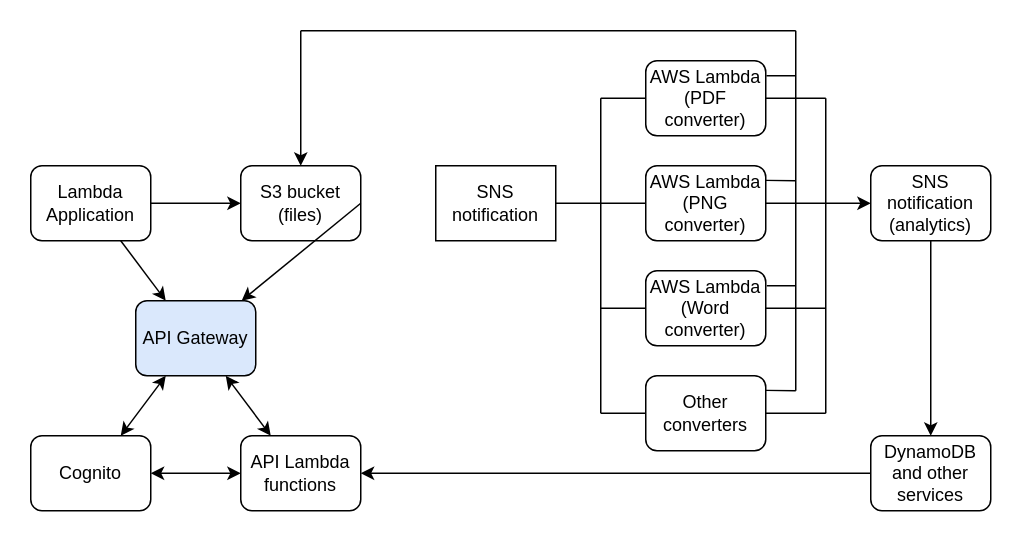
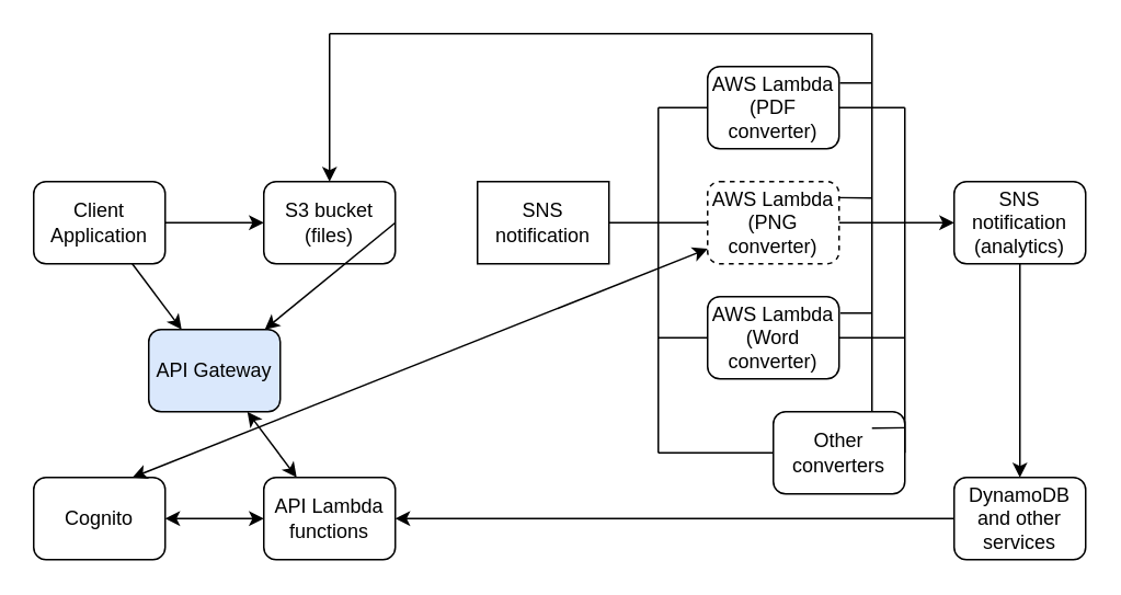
- <mxCell id="3" value="Lambda Application" style="rounded=1;whiteSpace=wrap;html=1;" vertex="1" parent="1"><mxGeometry x="20" y="110" width="80" height="50" as="geometry" /></mxCell>
+ <mxCell id="3" value="Client Application" style="rounded=1;whiteSpace=wrap;html=1;" vertex="1" parent="1"><mxGeometry x="20" y="110" width="80" height="50" as="geometry" /></mxCell>
- <mxCell id="12" value="AWS Lambda (PNG&lt;br&gt;converter)" style="rounded=1;whiteSpace=wrap;html=1;" vertex="1" parent="1"><mxGeometry x="430" y="110" width="80" height="50" as="geometry" /></mxCell>
+ <mxCell id="12" value="AWS Lambda (PNG&lt;br&gt;converter)" style="rounded=1;whiteSpace=wrap;html=1;dashed=1;" vertex="1" parent="1"><mxGeometry x="430" y="110" width="80" height="50" as="geometry" /></mxCell>
- <mxCell id="15" value="" style="endArrow=classic;startArrow=classic;html=1;exitX=0.75;exitY=0;exitDx=0;exitDy=0;entryX=0.25;entryY=1;entryDx=0;entryDy=0;" edge="1" parent="1" source="6" target="5"><mxGeometry width="50" height="50" relative="1" as="geometry"><mxPoint x="440" y="270" as="sourcePoint" /><mxPoint x="490" y="220" as="targetPoint" /></mxGeometry></mxCell>
+ <mxCell id="15" value="" style="endArrow=classic;startArrow=classic;html=1;exitX=0.75;exitY=0;exitDx=0;exitDy=0;" edge="1" parent="1" source="6" target="12"><mxGeometry width="50" height="50" relative="1" as="geometry"><mxPoint x="440" y="270" as="sourcePoint" /><mxPoint x="490" y="220" as="targetPoint" /></mxGeometry></mxCell>
- <mxCell id="26" value="Other converters" style="rounded=1;whiteSpace=wrap;html=1;" vertex="1" parent="1"><mxGeometry x="430" y="250" width="80" height="50" as="geometry" /></mxCell>
+ <mxCell id="26" value="Other converters" style="rounded=1;whiteSpace=wrap;html=1;" vertex="1" parent="1"><mxGeometry x="470" y="250" width="80" height="50" as="geometry" /></mxCell>
